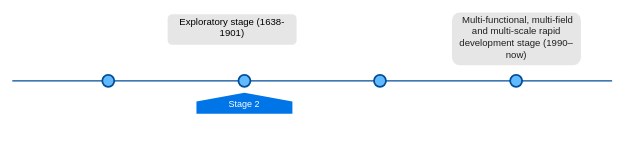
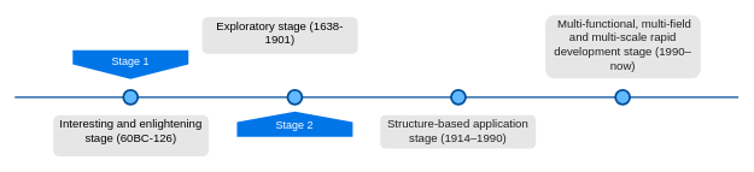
+ <mxCell id="3" value="Stage 1" style="shape=offPageConnector;whiteSpace=wrap;html=1;fillColor=#0075E8;fontSize=15;fontColor=#FFFFFF;size=0.509;verticalAlign=top;strokeColor=none;" vertex="1" parent="1"><mxGeometry x="100" y="69" width="160" height="40" as="geometry" /></mxCell>
+ <mxCell id="11" value="&lt;p&gt;&lt;span style=&quot;color: rgb(31, 31, 31); font-size: 16px; font-weight: 400; text-align: start;&quot;&gt;&lt;font face=&quot;Helvetica&quot;&gt;Structure-based application stage (1914–1990)&lt;/font&gt;&lt;/span&gt;&lt;/p&gt;" style="text;html=1;spacing=5;spacingTop=-20;whiteSpace=wrap;overflow=hidden;strokeColor=none;strokeWidth=3;fillColor=#E6E6E6;fontSize=13;fontColor=#000000;align=center;rounded=1;" vertex="1" parent="1"><mxGeometry x="525" y="159" width="215" height="46" as="geometry" /></mxCell>
+ <mxCell id="9" value="&lt;p&gt;&lt;font style=&quot;font-size: 16px;&quot;&gt;Interesting and enlightening stage (60BC-126)&lt;/font&gt;&lt;/p&gt;" style="text;html=1;spacing=5;spacingTop=-20;whiteSpace=wrap;overflow=hidden;strokeColor=none;strokeWidth=3;fillColor=#E6E6E6;fontSize=13;fontColor=#000000;align=center;rounded=1;" vertex="1" parent="1"><mxGeometry x="73" y="159" width="215" height="57" as="geometry" /></mxCell>
